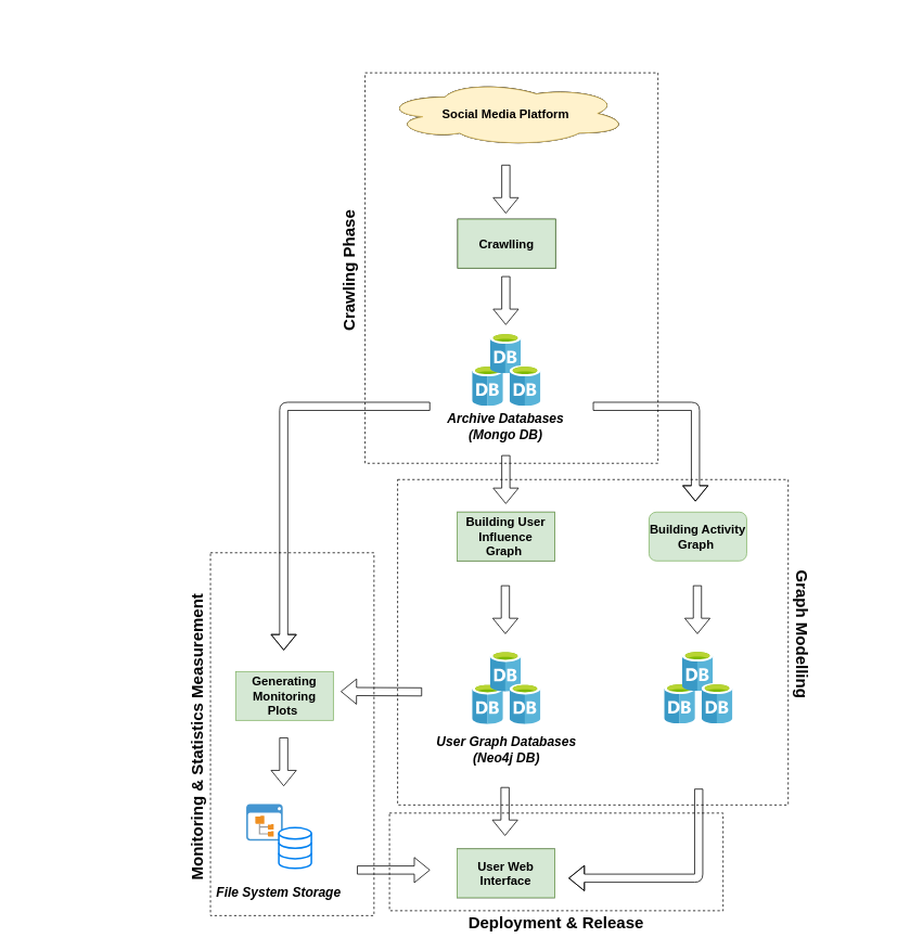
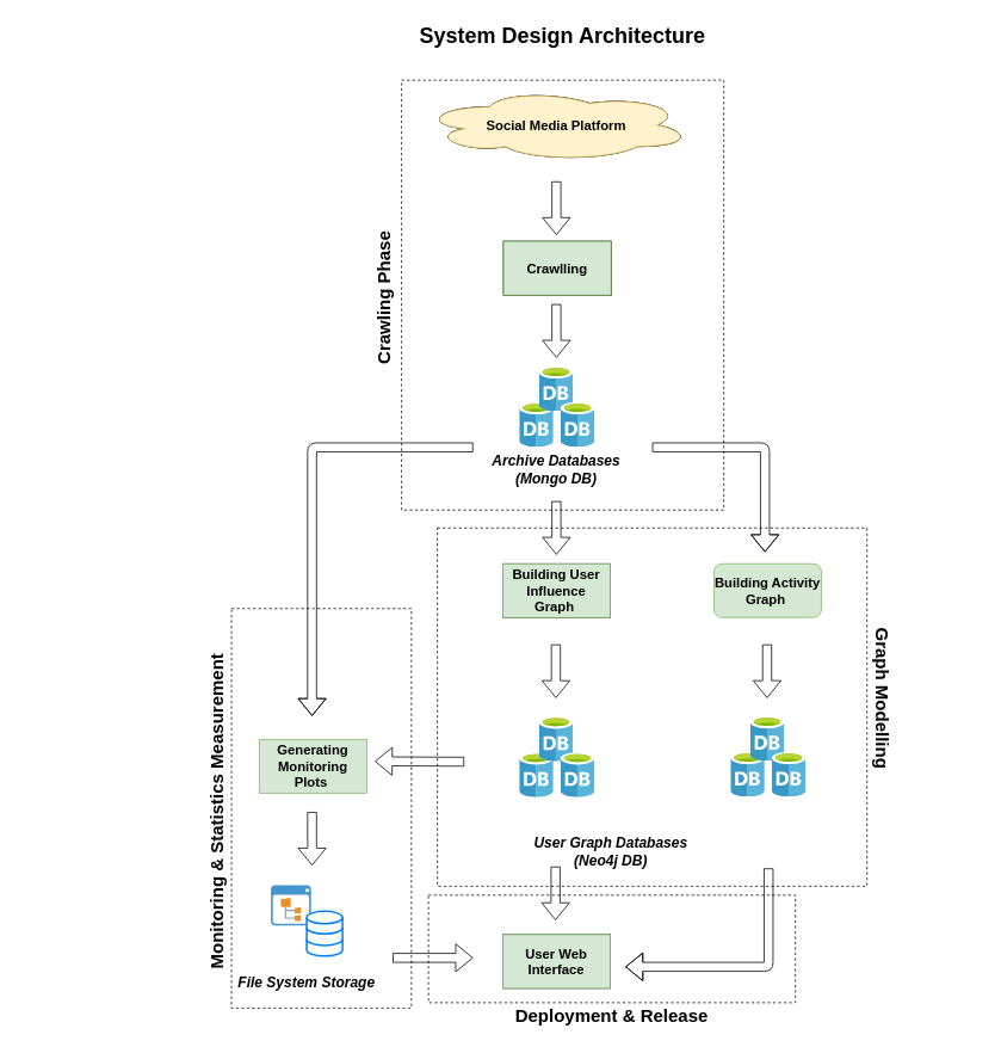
+ <mxCell id="6" value="&lt;font style=&quot;font-size: 24px&quot;&gt;&lt;b&gt;System Design Architecture&lt;/b&gt;&lt;/font&gt;" style="text;html=1;strokeColor=none;fillColor=none;align=center;verticalAlign=middle;whiteSpace=wrap;rounded=0;" parent="1" vertex="1"><mxGeometry x="368" y="20" width="520" height="40" as="geometry" /></mxCell>
- <mxCell id="22" value="&lt;font style=&quot;font-size: 16px&quot;&gt;&lt;i&gt;&lt;b&gt;User Graph Databases&lt;br&gt;(Neo4j DB)&lt;/b&gt;&lt;/i&gt;&lt;/font&gt;" style="text;html=1;strokeColor=none;fillColor=none;align=center;verticalAlign=middle;whiteSpace=wrap;rounded=0;" parent="1" vertex="1"><mxGeometry x="532" y="901" width="180" height="40" as="geometry" /></mxCell>
+ <mxCell id="22" value="&lt;font style=&quot;font-size: 16px&quot;&gt;&lt;i&gt;&lt;b&gt;User Graph Databases&lt;br&gt;(Neo4j DB)&lt;/b&gt;&lt;/i&gt;&lt;/font&gt;" style="text;html=1;strokeColor=none;fillColor=none;align=center;verticalAlign=middle;whiteSpace=wrap;rounded=0;" parent="1" vertex="1"><mxGeometry x="592" y="931" width="180" height="40" as="geometry" /></mxCell>
